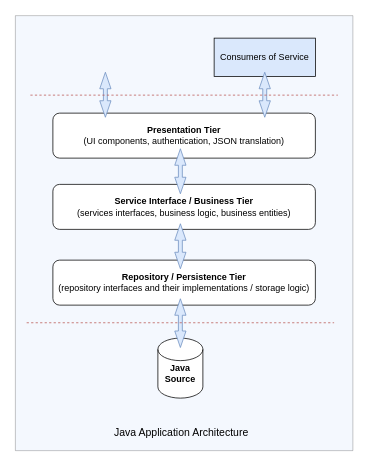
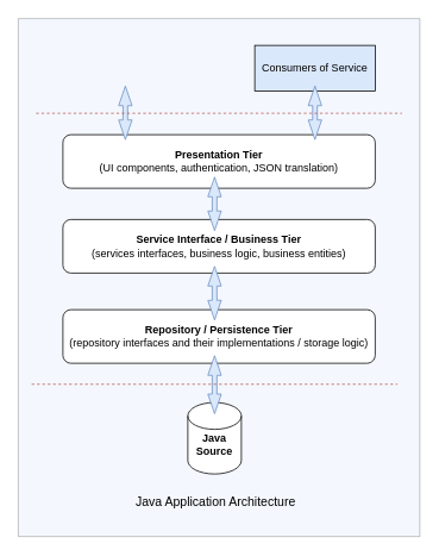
- <mxCell id="15" value="Java Application Architecture" style="text;html=1;align=center;verticalAlign=middle;resizable=0;points=[];autosize=1;fontSize=14;" vertex="1" parent="1"><mxGeometry x="145.5" y="566" width="190" height="20" as="geometry" /></mxCell>
+ <mxCell id="15" value="Java Application Architecture" style="text;html=1;align=center;verticalAlign=middle;resizable=0;points=[];autosize=1;fontSize=14;" vertex="1" parent="1"><mxGeometry x="145.5" y="551" width="190" height="20" as="geometry" /></mxCell>
